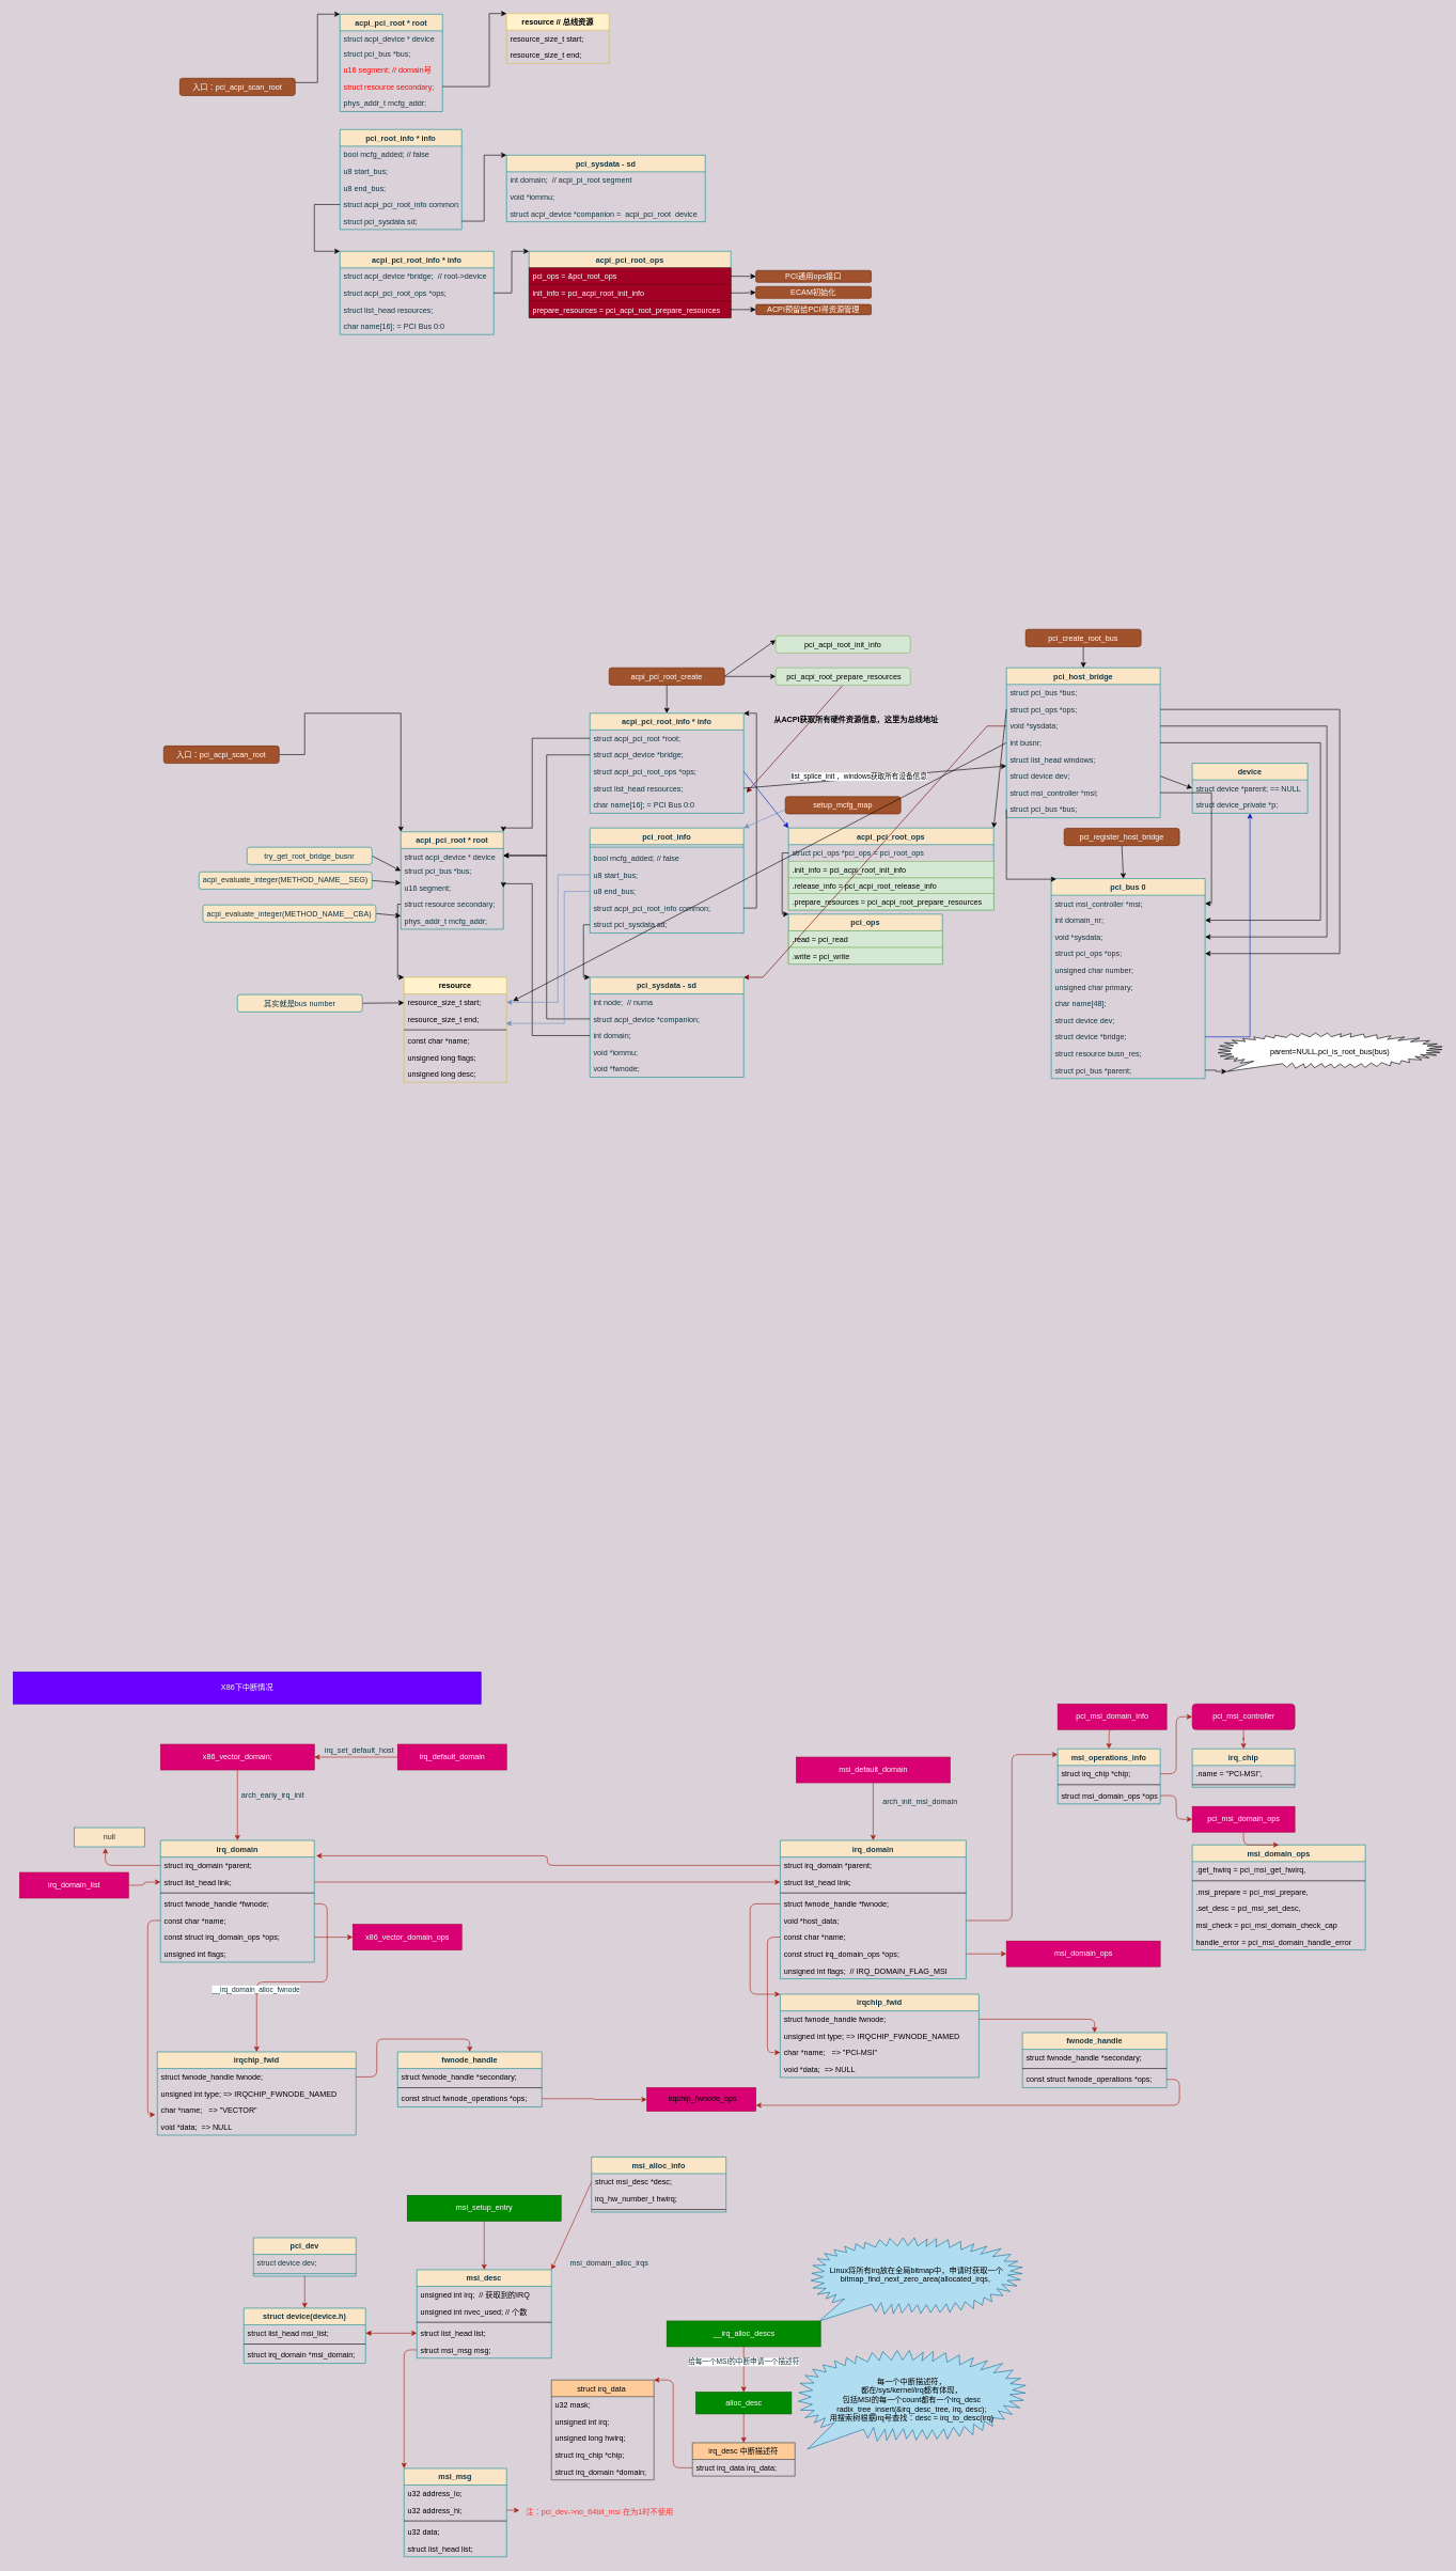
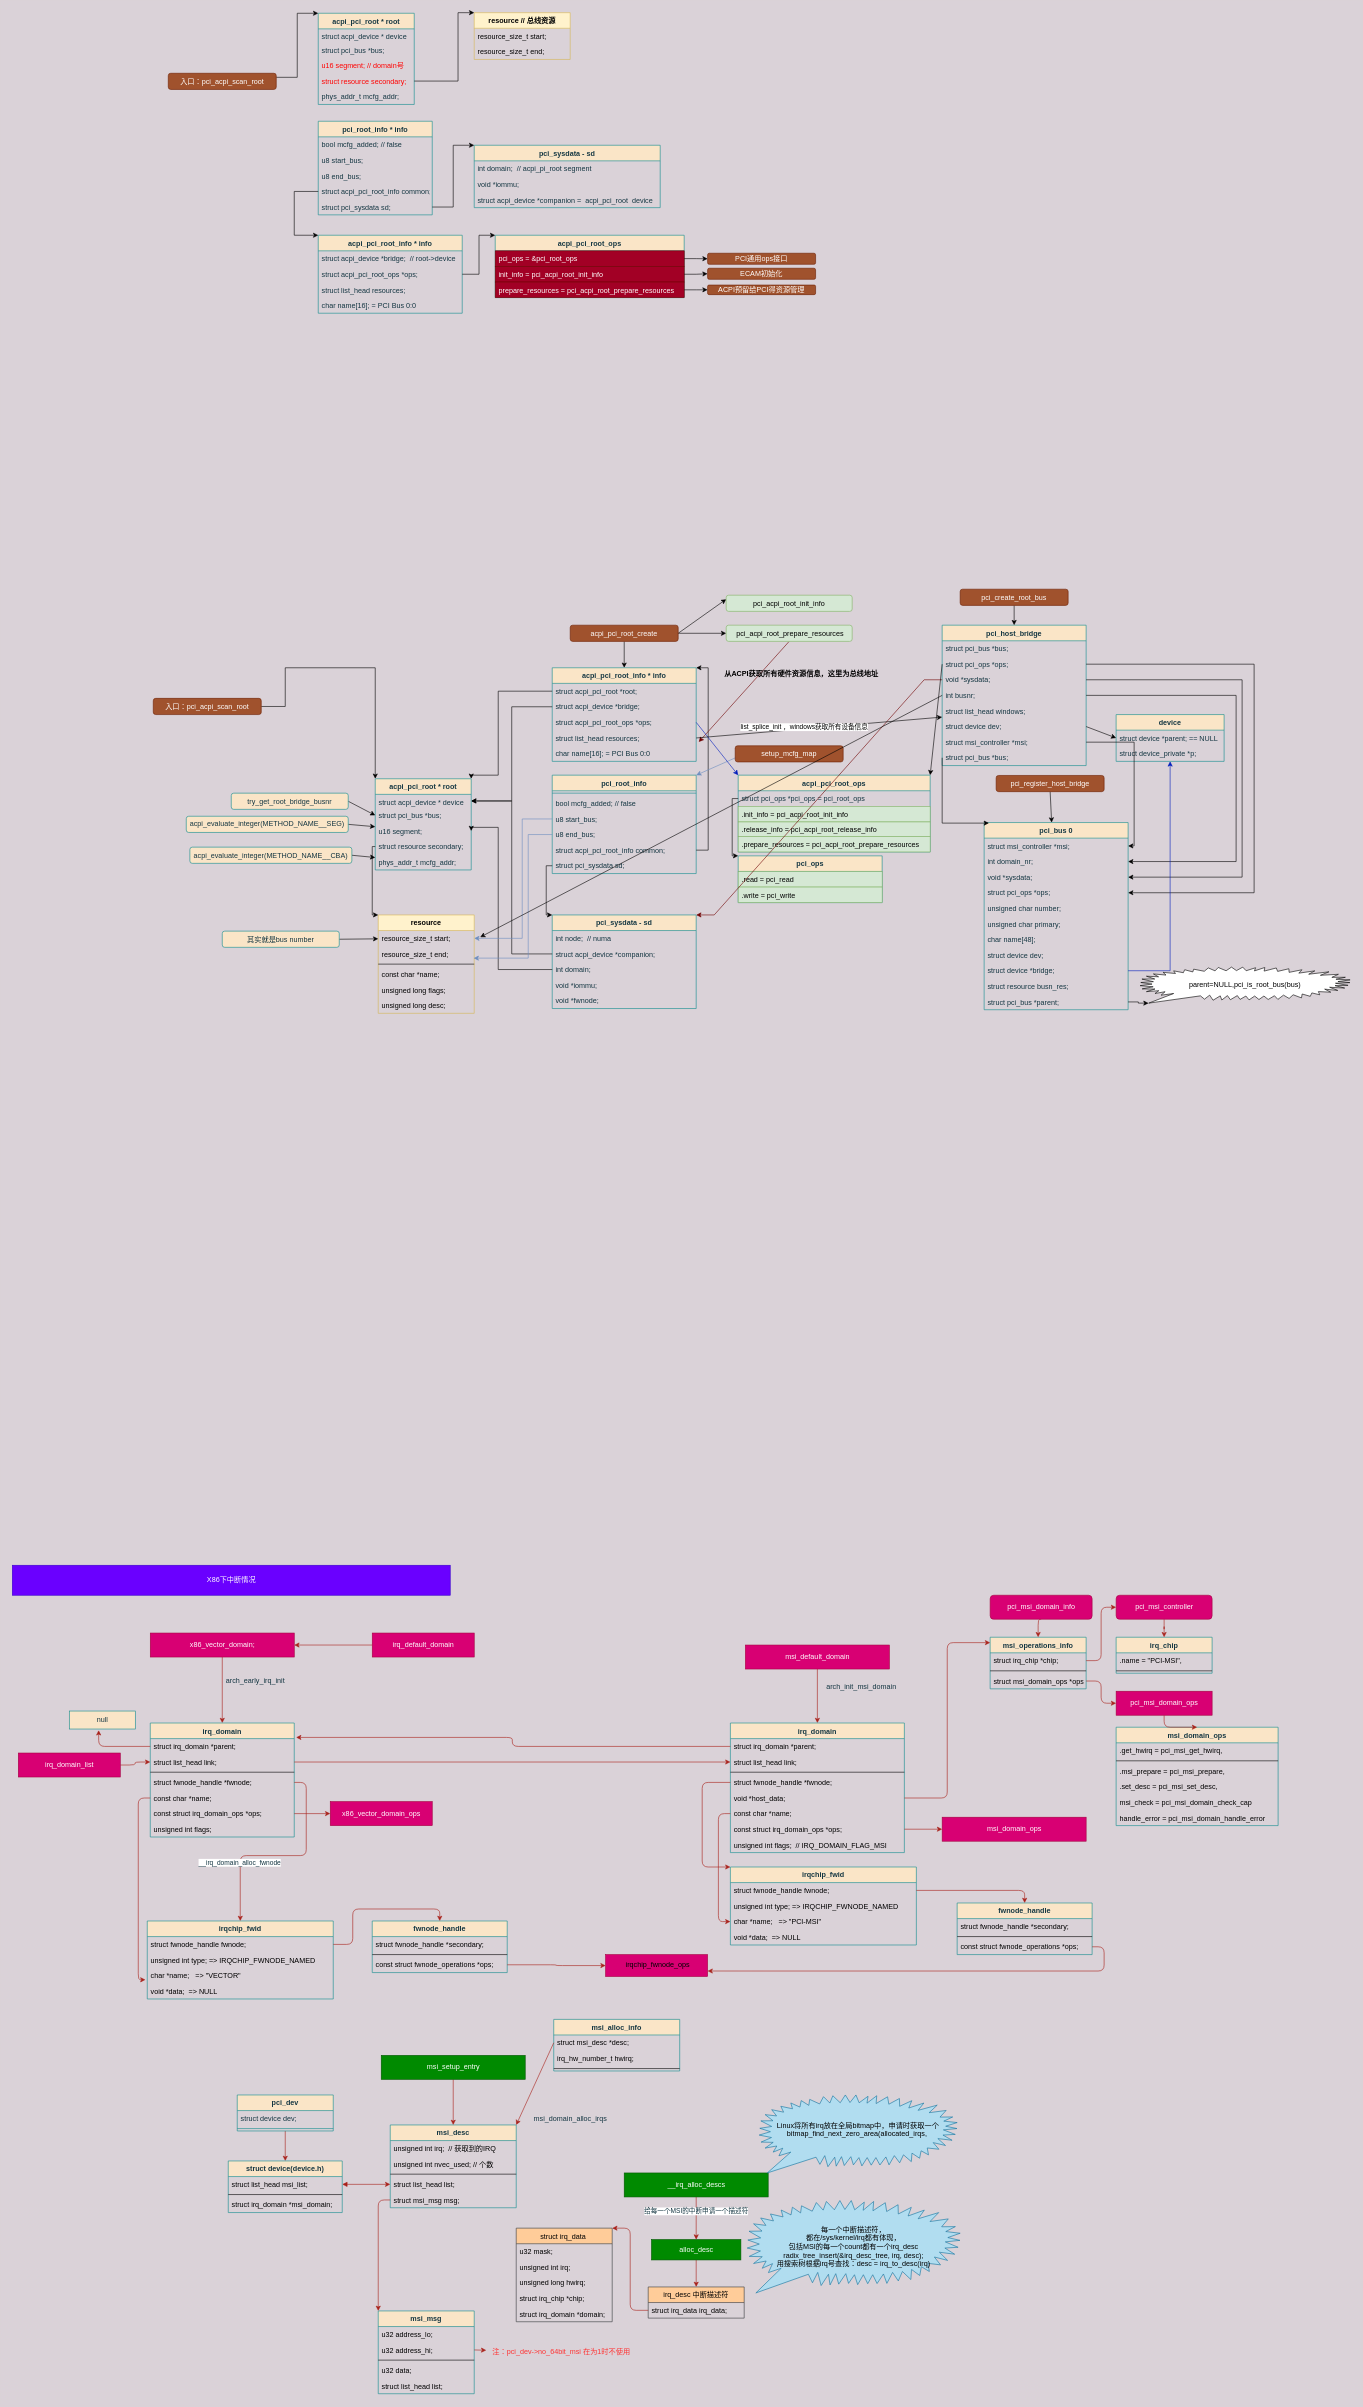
- <mxCell id="86" value="pci_msi_domain_info" style="html=1;rounded=0;sketch=0;strokeColor=#A50040;fillColor=#d80073;fontColor=#ffffff;" parent="1" vertex="1"><mxGeometry x="1650" y="2658" width="170" height="40" as="geometry" /></mxCell>
+ <mxCell id="86" value="pci_msi_domain_info" style="html=1;sketch=0;strokeColor=#A50040;fillColor=#d80073;fontColor=#ffffff;rounded=1;" parent="1" vertex="1"><mxGeometry x="1650" y="2658" width="170" height="40" as="geometry" /></mxCell>
- <mxCell id="49" value="irq_set_default_host" style="text;html=1;resizable=0;autosize=1;align=center;verticalAlign=middle;points=[];fillColor=none;strokeColor=none;rounded=0;sketch=0;fontColor=#143642;" parent="1" vertex="1"><mxGeometry x="500" y="2721" width="120" height="20" as="geometry" /></mxCell>
